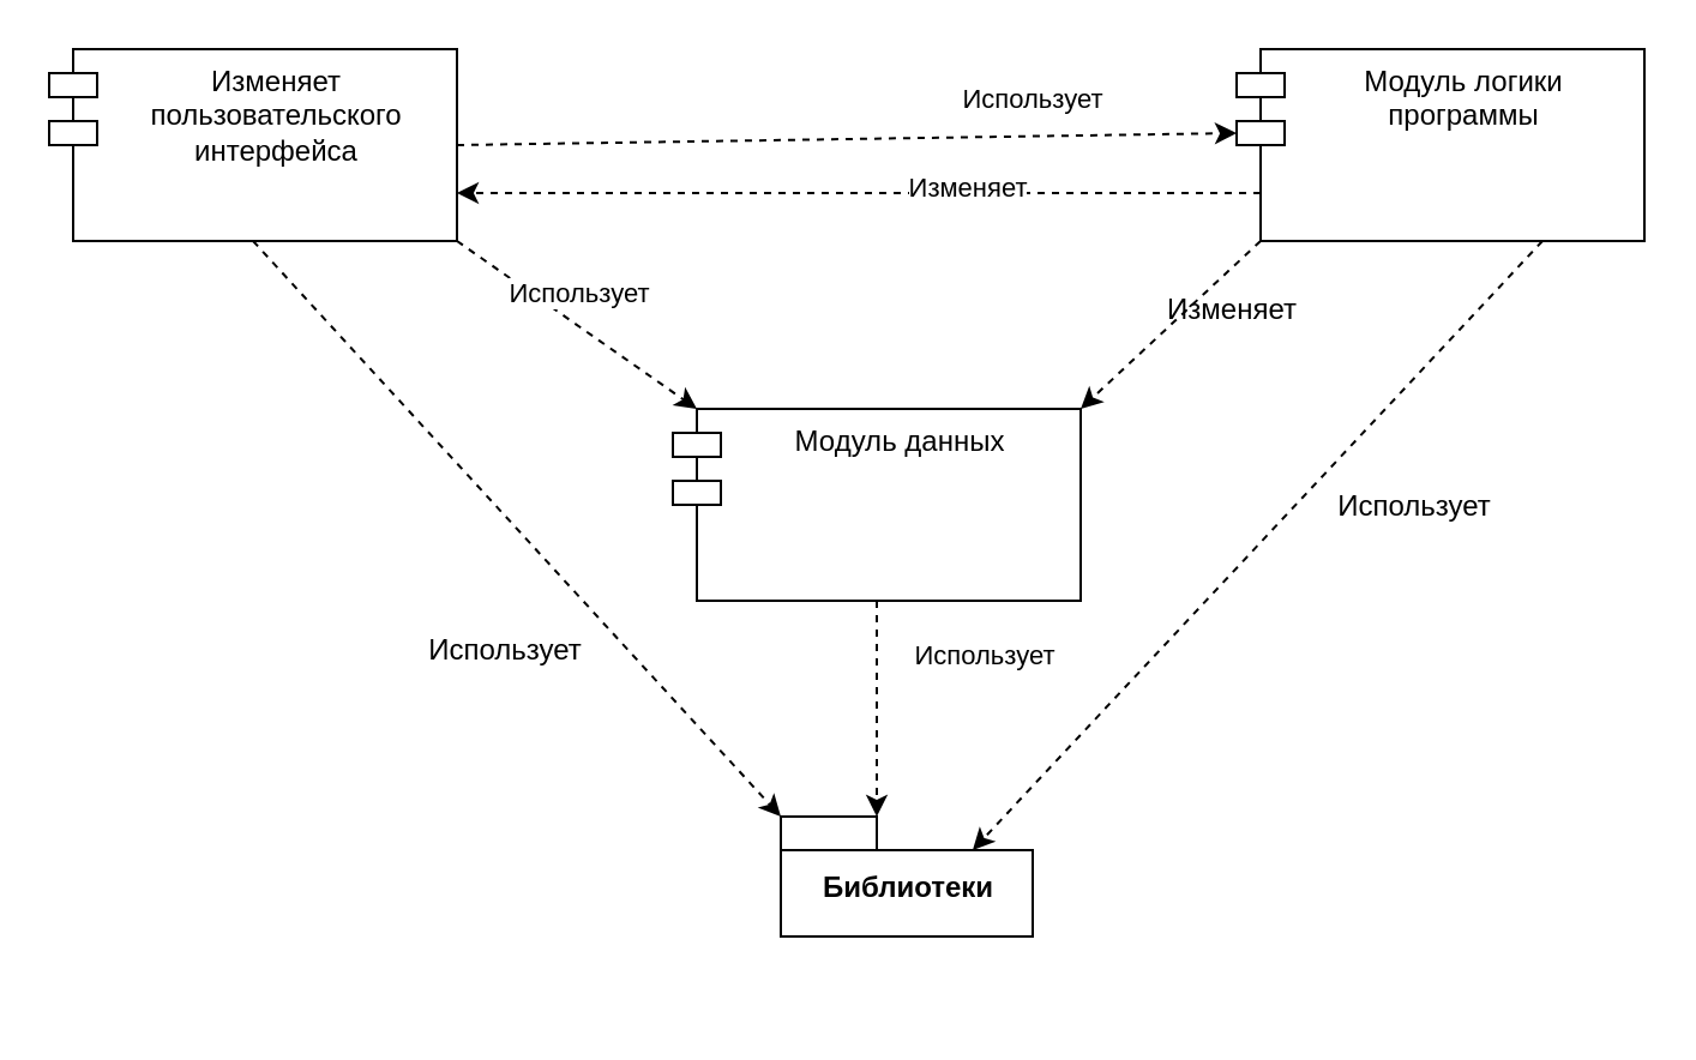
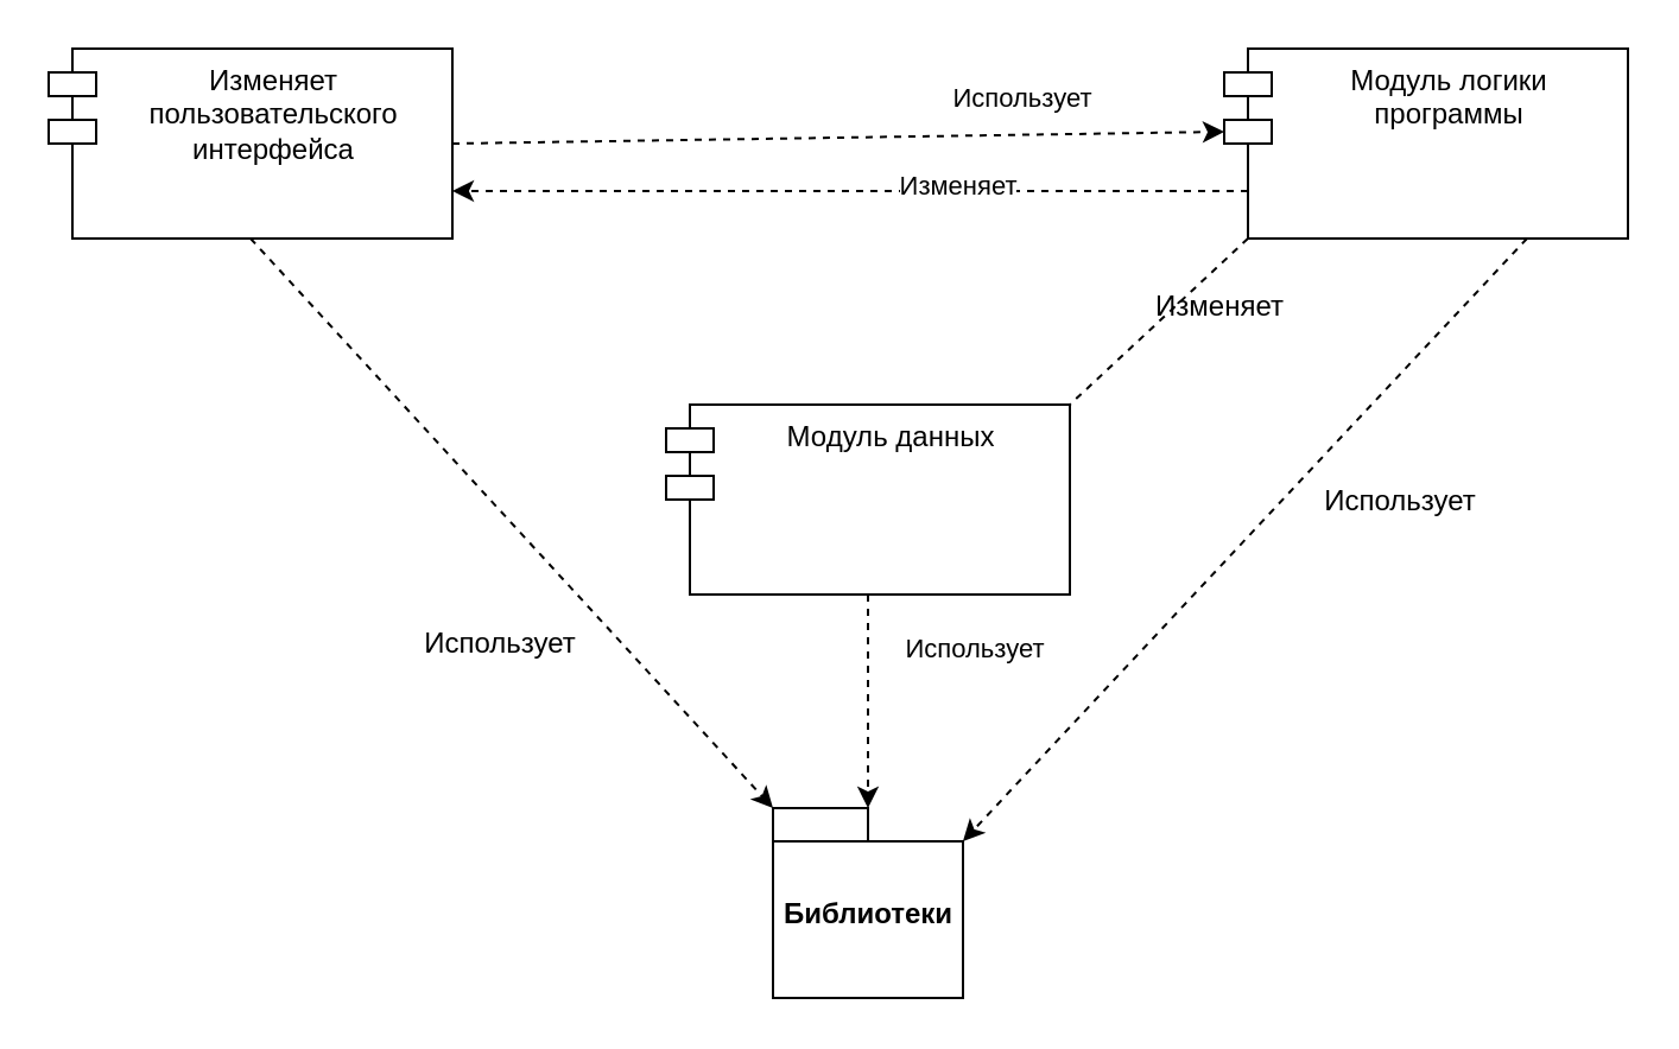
- <mxCell id="4" style="rounded=0;orthogonalLoop=1;jettySize=auto;html=1;exitX=1;exitY=1;exitDx=0;exitDy=0;entryX=0;entryY=0;entryDx=10;entryDy=0;entryPerimeter=0;dashed=1;" edge="1" parent="1" source="8" target="11"><mxGeometry relative="1" as="geometry"><Array as="points" /></mxGeometry></mxCell>
- <mxCell id="5" value="Использует" style="edgeLabel;html=1;align=center;verticalAlign=middle;resizable=0;points=[];" vertex="1" connectable="0" parent="4"><mxGeometry x="0.387" y="4" relative="1" as="geometry"><mxPoint x="-21.12" y="-24.14" as="offset" /></mxGeometry></mxCell>
- <mxCell id="14" style="edgeStyle=none;rounded=0;orthogonalLoop=1;jettySize=auto;html=1;exitX=0;exitY=1;exitDx=10;exitDy=0;exitPerimeter=0;entryX=1;entryY=0;entryDx=0;entryDy=0;dashed=1;" edge="1" parent="1" source="17" target="11"><mxGeometry relative="1" as="geometry" /></mxCell>
+ <mxCell id="14" style="edgeStyle=none;rounded=0;orthogonalLoop=1;jettySize=auto;html=1;exitX=0;exitY=1;exitDx=10;exitDy=0;exitPerimeter=0;entryX=1;entryY=0;entryDx=0;entryDy=0;dashed=1;endArrow=none;" edge="1" parent="1" source="17" target="11"><mxGeometry relative="1" as="geometry" /></mxCell>
- <mxCell id="9" value="Библиотеки" style="shape=folder;fontStyle=1;spacingTop=10;tabWidth=40;tabHeight=14;tabPosition=left;html=1;" parent="1" vertex="1"><mxGeometry x="325" y="340" width="105" height="50" as="geometry" /></mxCell>
+ <mxCell id="9" value="Библиотеки" style="shape=folder;fontStyle=1;spacingTop=10;tabWidth=40;tabHeight=14;tabPosition=left;html=1;" parent="1" vertex="1"><mxGeometry x="325" y="340" width="80" height="80" as="geometry" /></mxCell>
